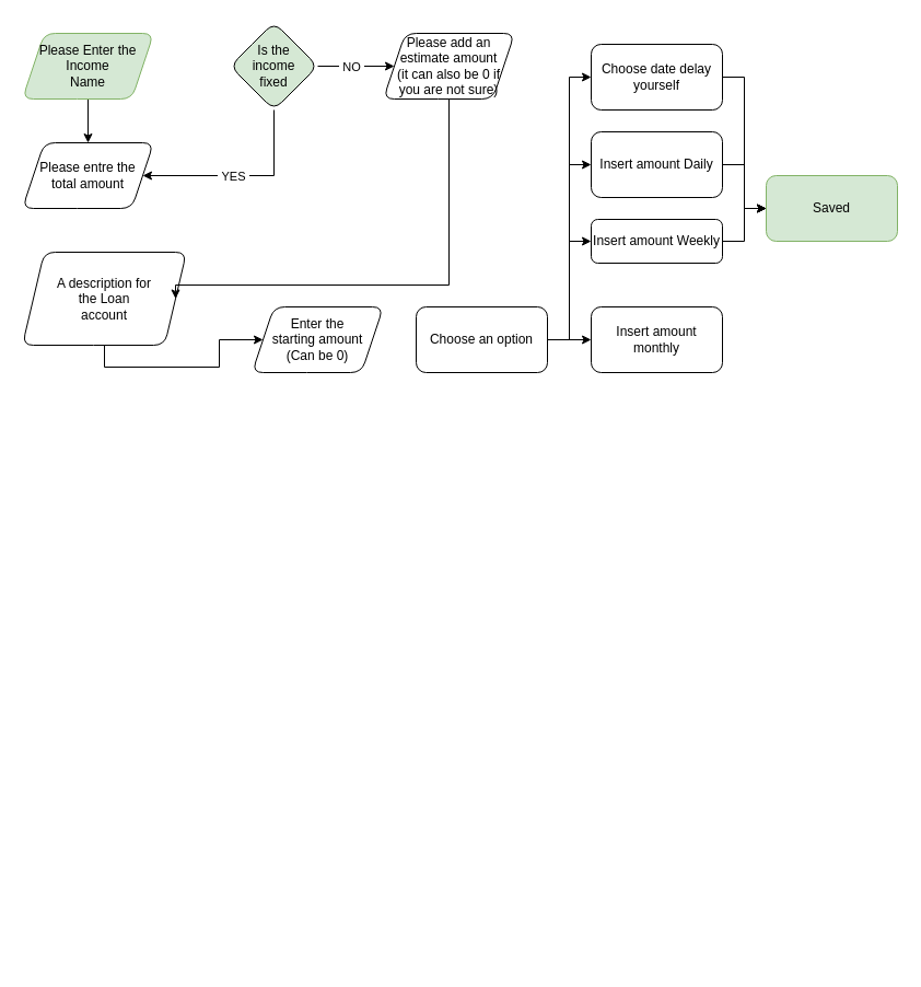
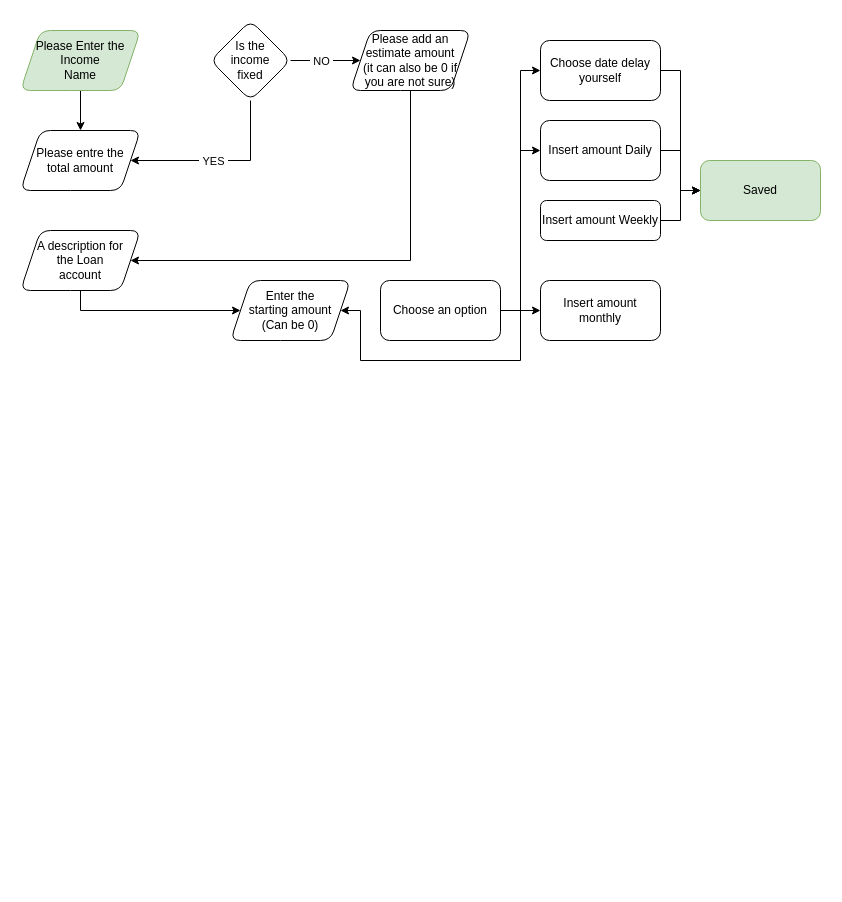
- <mxCell id="26" value="Is the &lt;br&gt;income &lt;br&gt;fixed" style="rhombus;whiteSpace=wrap;html=1;rounded=1;fillColor=#d5e8d4;" parent="1" vertex="1"><mxGeometry x="210" y="20" width="80" height="80" as="geometry" /></mxCell>
+ <mxCell id="26" value="Is the &lt;br&gt;income &lt;br&gt;fixed" style="rhombus;whiteSpace=wrap;html=1;rounded=1;" parent="1" vertex="1"><mxGeometry x="210" y="20" width="80" height="80" as="geometry" /></mxCell>
- <mxCell id="11" style="edgeStyle=orthogonalEdgeStyle;rounded=0;orthogonalLoop=1;jettySize=auto;html=1;exitX=1;exitY=0.5;exitDx=0;exitDy=0;entryX=0;entryY=0.5;entryDx=0;entryDy=0;" edge="1" parent="1" source="14" target="5"><mxGeometry relative="1" as="geometry" /></mxCell>
+ <mxCell id="11" style="edgeStyle=orthogonalEdgeStyle;rounded=0;orthogonalLoop=1;jettySize=auto;html=1;exitX=1;exitY=0.5;exitDx=0;exitDy=0;" edge="1" parent="1" source="14" target="16"><mxGeometry relative="1" as="geometry" /></mxCell>
- <mxCell id="18" value="A description for&lt;br style=&quot;border-color: var(--border-color);&quot;&gt;the Loan&lt;br style=&quot;border-color: var(--border-color);&quot;&gt;account" style="shape=parallelogram;perimeter=parallelogramPerimeter;whiteSpace=wrap;html=1;fixedSize=1;rounded=1;" parent="1" vertex="1"><mxGeometry x="20" y="230" width="150" height="85" as="geometry" /></mxCell>
+ <mxCell id="18" value="A description for&lt;br style=&quot;border-color: var(--border-color);&quot;&gt;the Loan&lt;br style=&quot;border-color: var(--border-color);&quot;&gt;account" style="shape=parallelogram;perimeter=parallelogramPerimeter;whiteSpace=wrap;html=1;fixedSize=1;rounded=1;" parent="1" vertex="1"><mxGeometry x="20" y="230" width="120" height="60" as="geometry" /></mxCell>
